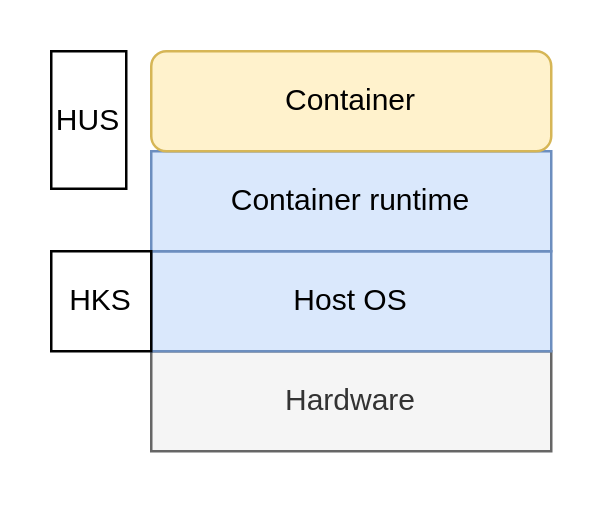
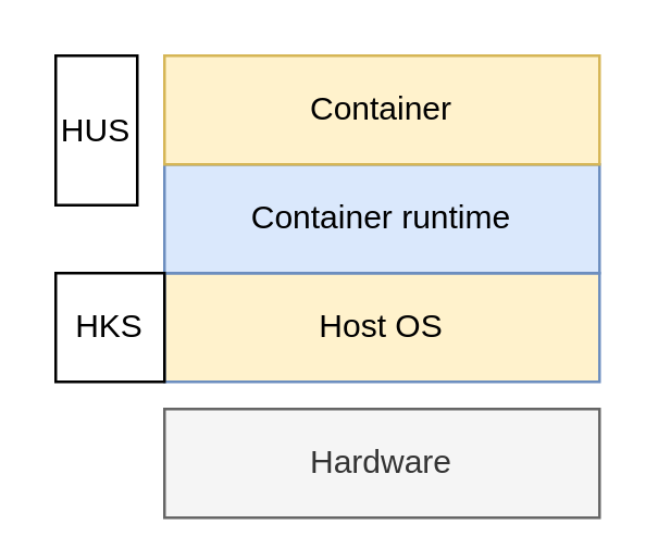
- <mxCell id="5" value="Container" style="whiteSpace=wrap;html=1;fillColor=#fff2cc;strokeColor=#d6b656;rounded=1;" parent="1" vertex="1"><mxGeometry x="60" y="20" width="160" height="40" as="geometry" /></mxCell>
+ <mxCell id="5" value="Container" style="rounded=0;whiteSpace=wrap;html=1;fillColor=#fff2cc;strokeColor=#d6b656;" parent="1" vertex="1"><mxGeometry x="60" y="20" width="160" height="40" as="geometry" /></mxCell>
- <mxCell id="3" value="Host OS" style="rounded=0;whiteSpace=wrap;html=1;fillColor=#dae8fc;strokeColor=#6c8ebf;" parent="1" vertex="1"><mxGeometry x="60" y="100" width="160" height="40" as="geometry" /></mxCell>
+ <mxCell id="3" value="Host OS" style="rounded=0;whiteSpace=wrap;html=1;fillColor=#fff2cc;strokeColor=#6c8ebf;" parent="1" vertex="1"><mxGeometry x="60" y="100" width="160" height="40" as="geometry" /></mxCell>
- <mxCell id="2" value="Hardware" style="rounded=0;whiteSpace=wrap;html=1;fillColor=#f5f5f5;strokeColor=#666666;fontColor=#333333;" parent="1" vertex="1"><mxGeometry x="60" y="140" width="160" height="40" as="geometry" /></mxCell>
+ <mxCell id="2" value="Hardware" style="rounded=0;whiteSpace=wrap;html=1;fillColor=#f5f5f5;strokeColor=#666666;fontColor=#333333;" parent="1" vertex="1"><mxGeometry x="60" y="150" width="160" height="40" as="geometry" /></mxCell>
